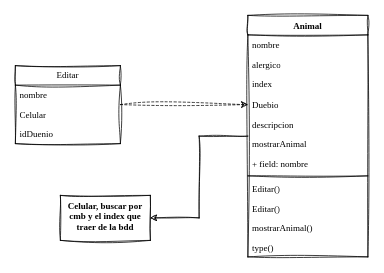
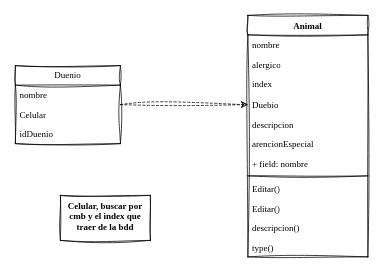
- <mxCell id="3" value="Editar" style="swimlane;fontStyle=0;childLayout=stackLayout;horizontal=1;startSize=26;fillColor=none;horizontalStack=0;resizeParent=1;resizeParentMax=0;resizeLast=0;collapsible=1;marginBottom=0;whiteSpace=wrap;html=1;sketch=1;hachureGap=4;jiggle=2;curveFitting=1;fontFamily=Architects Daughter;fontSource=https%3A%2F%2Ffonts.googleapis.com%2Fcss%3Ffamily%3DArchitects%2BDaughter;" parent="1" vertex="1"><mxGeometry x="20" y="87" width="140" height="104" as="geometry" /></mxCell>
+ <mxCell id="3" value="Duenio" style="swimlane;fontStyle=0;childLayout=stackLayout;horizontal=1;startSize=26;fillColor=none;horizontalStack=0;resizeParent=1;resizeParentMax=0;resizeLast=0;collapsible=1;marginBottom=0;whiteSpace=wrap;html=1;sketch=1;hachureGap=4;jiggle=2;curveFitting=1;fontFamily=Architects Daughter;fontSource=https%3A%2F%2Ffonts.googleapis.com%2Fcss%3Ffamily%3DArchitects%2BDaughter;" parent="1" vertex="1"><mxGeometry x="20" y="87" width="140" height="104" as="geometry" /></mxCell>
- <mxCell id="14" value="&lt;div&gt;mostrarAnimal&lt;/div&gt;" style="text;strokeColor=none;fillColor=none;align=left;verticalAlign=top;spacingLeft=4;spacingRight=4;overflow=hidden;rotatable=0;points=[[0,0.5],[1,0.5]];portConstraint=eastwest;whiteSpace=wrap;html=1;fontFamily=Architects Daughter;fontSource=https%3A%2F%2Ffonts.googleapis.com%2Fcss%3Ffamily%3DArchitects%2BDaughter;" parent="8" vertex="1"><mxGeometry y="158" width="160" height="26" as="geometry" /></mxCell>
+ <mxCell id="14" value="&lt;div&gt;arencionEspecial&lt;/div&gt;" style="text;strokeColor=none;fillColor=none;align=left;verticalAlign=top;spacingLeft=4;spacingRight=4;overflow=hidden;rotatable=0;points=[[0,0.5],[1,0.5]];portConstraint=eastwest;whiteSpace=wrap;html=1;fontFamily=Architects Daughter;fontSource=https%3A%2F%2Ffonts.googleapis.com%2Fcss%3Ffamily%3DArchitects%2BDaughter;" parent="8" vertex="1"><mxGeometry y="158" width="160" height="26" as="geometry" /></mxCell>
- <mxCell id="7" value="" style="edgeStyle=orthogonalEdgeStyle;rounded=0;sketch=1;hachureGap=4;jiggle=2;curveFitting=1;orthogonalLoop=1;jettySize=auto;html=1;fontFamily=Architects Daughter;fontSource=https%3A%2F%2Ffonts.googleapis.com%2Fcss%3Ffamily%3DArchitects%2BDaughter;" edge="1" parent="1" source="8" target="21"><mxGeometry relative="1" as="geometry" /></mxCell>
- <mxCell id="19" value="mostrarAnimal()" style="text;strokeColor=none;fillColor=none;align=left;verticalAlign=top;spacingLeft=4;spacingRight=4;overflow=hidden;rotatable=0;points=[[0,0.5],[1,0.5]];portConstraint=eastwest;whiteSpace=wrap;html=1;fontFamily=Architects Daughter;fontSource=https%3A%2F%2Ffonts.googleapis.com%2Fcss%3Ffamily%3DArchitects%2BDaughter;" parent="8" vertex="1"><mxGeometry y="270" width="160" height="26" as="geometry" /></mxCell>
+ <mxCell id="19" value="descripcion()" style="text;strokeColor=none;fillColor=none;align=left;verticalAlign=top;spacingLeft=4;spacingRight=4;overflow=hidden;rotatable=0;points=[[0,0.5],[1,0.5]];portConstraint=eastwest;whiteSpace=wrap;html=1;fontFamily=Architects Daughter;fontSource=https%3A%2F%2Ffonts.googleapis.com%2Fcss%3Ffamily%3DArchitects%2BDaughter;" parent="8" vertex="1"><mxGeometry y="270" width="160" height="26" as="geometry" /></mxCell>
